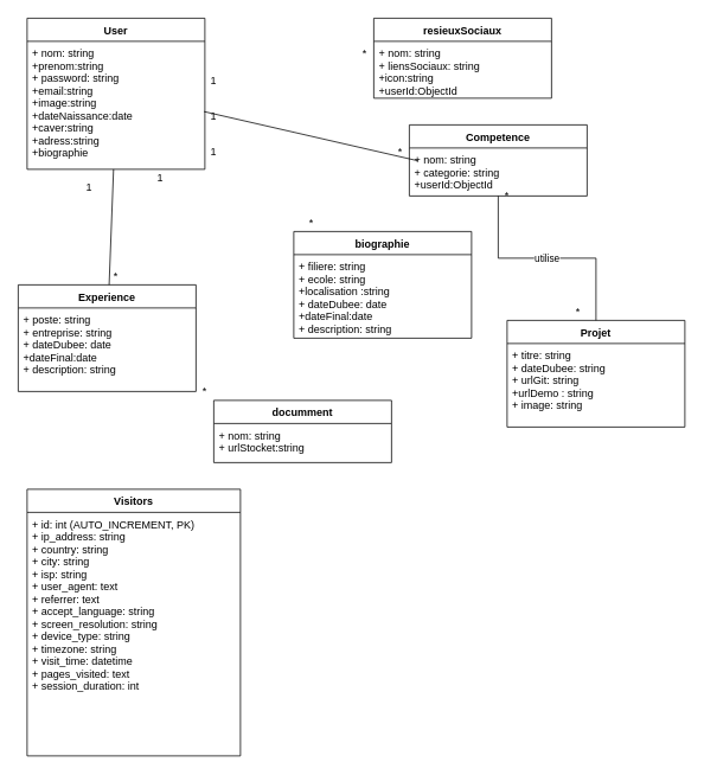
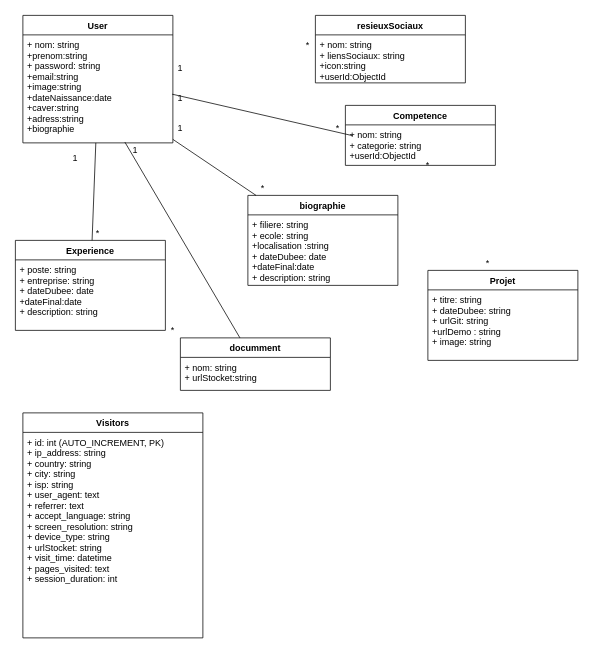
+ <mxCell id="17" style="edgeStyle=none;html=1;endArrow=none;endFill=0;" parent="1" source="3" target="14" edge="1"><mxGeometry relative="1" as="geometry" /></mxCell>
- <mxCell id="12" value="utilise" style="edgeStyle=orthogonalEdgeStyle;rounded=0;orthogonalLoop=1;jettySize=auto;html=1;endArrow=none;endFill=0;" parent="1" source="10" target="8" edge="1"><mxGeometry relative="1" as="geometry" /></mxCell>
+ <mxCell id="20" style="edgeStyle=none;html=1;entryX=0.68;entryY=0.993;entryDx=0;entryDy=0;entryPerimeter=0;endArrow=none;endFill=0;" parent="1" source="18" target="3" edge="1"><mxGeometry relative="1" as="geometry" /></mxCell>
- <mxCell id="34" value="+ id: int (AUTO_INCREMENT, PK)&#10;+ ip_address: string&#10;+ country: string&#10;+ city: string&#10;+ isp: string&#10;+ user_agent: text&#10;+ referrer: text&#10;+ accept_language: string&#10;+ screen_resolution: string&#10;+ device_type: string&#10;+ timezone: string&#10;+ visit_time: datetime&#10;+ pages_visited: text&#10;+ session_duration: int" style="text;strokeColor=none;fillColor=none;align=left;verticalAlign=top;spacingLeft=4;spacingRight=4;overflow=hidden;rotatable=0;points=[[0,0.5],[1,0.5]];portConstraint=eastwest;" parent="33" vertex="1"><mxGeometry y="26" width="240" height="274" as="geometry" /></mxCell>
+ <mxCell id="34" value="+ id: int (AUTO_INCREMENT, PK)&#10;+ ip_address: string&#10;+ country: string&#10;+ city: string&#10;+ isp: string&#10;+ user_agent: text&#10;+ referrer: text&#10;+ accept_language: string&#10;+ screen_resolution: string&#10;+ device_type: string&#10;+ urlStocket: string&#10;+ visit_time: datetime&#10;+ pages_visited: text&#10;+ session_duration: int" style="text;strokeColor=none;fillColor=none;align=left;verticalAlign=top;spacingLeft=4;spacingRight=4;overflow=hidden;rotatable=0;points=[[0,0.5],[1,0.5]];portConstraint=eastwest;" parent="33" vertex="1"><mxGeometry y="26" width="240" height="274" as="geometry" /></mxCell>
